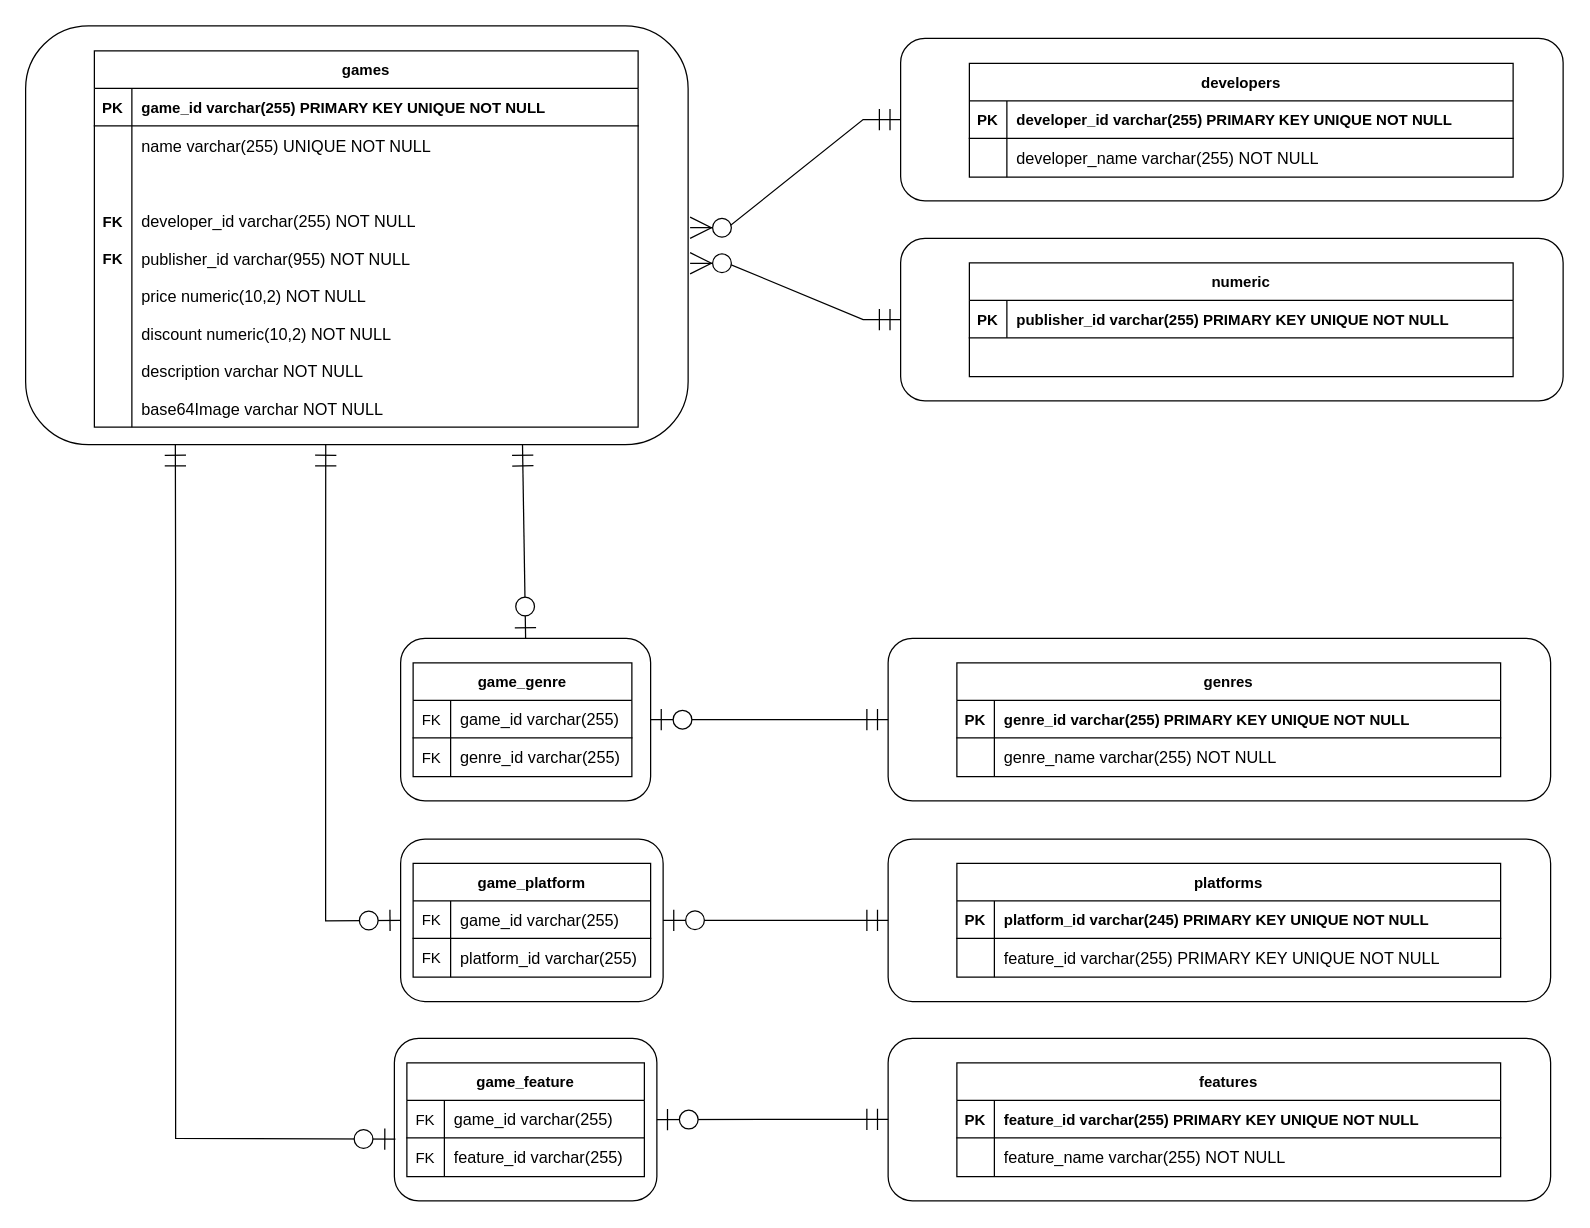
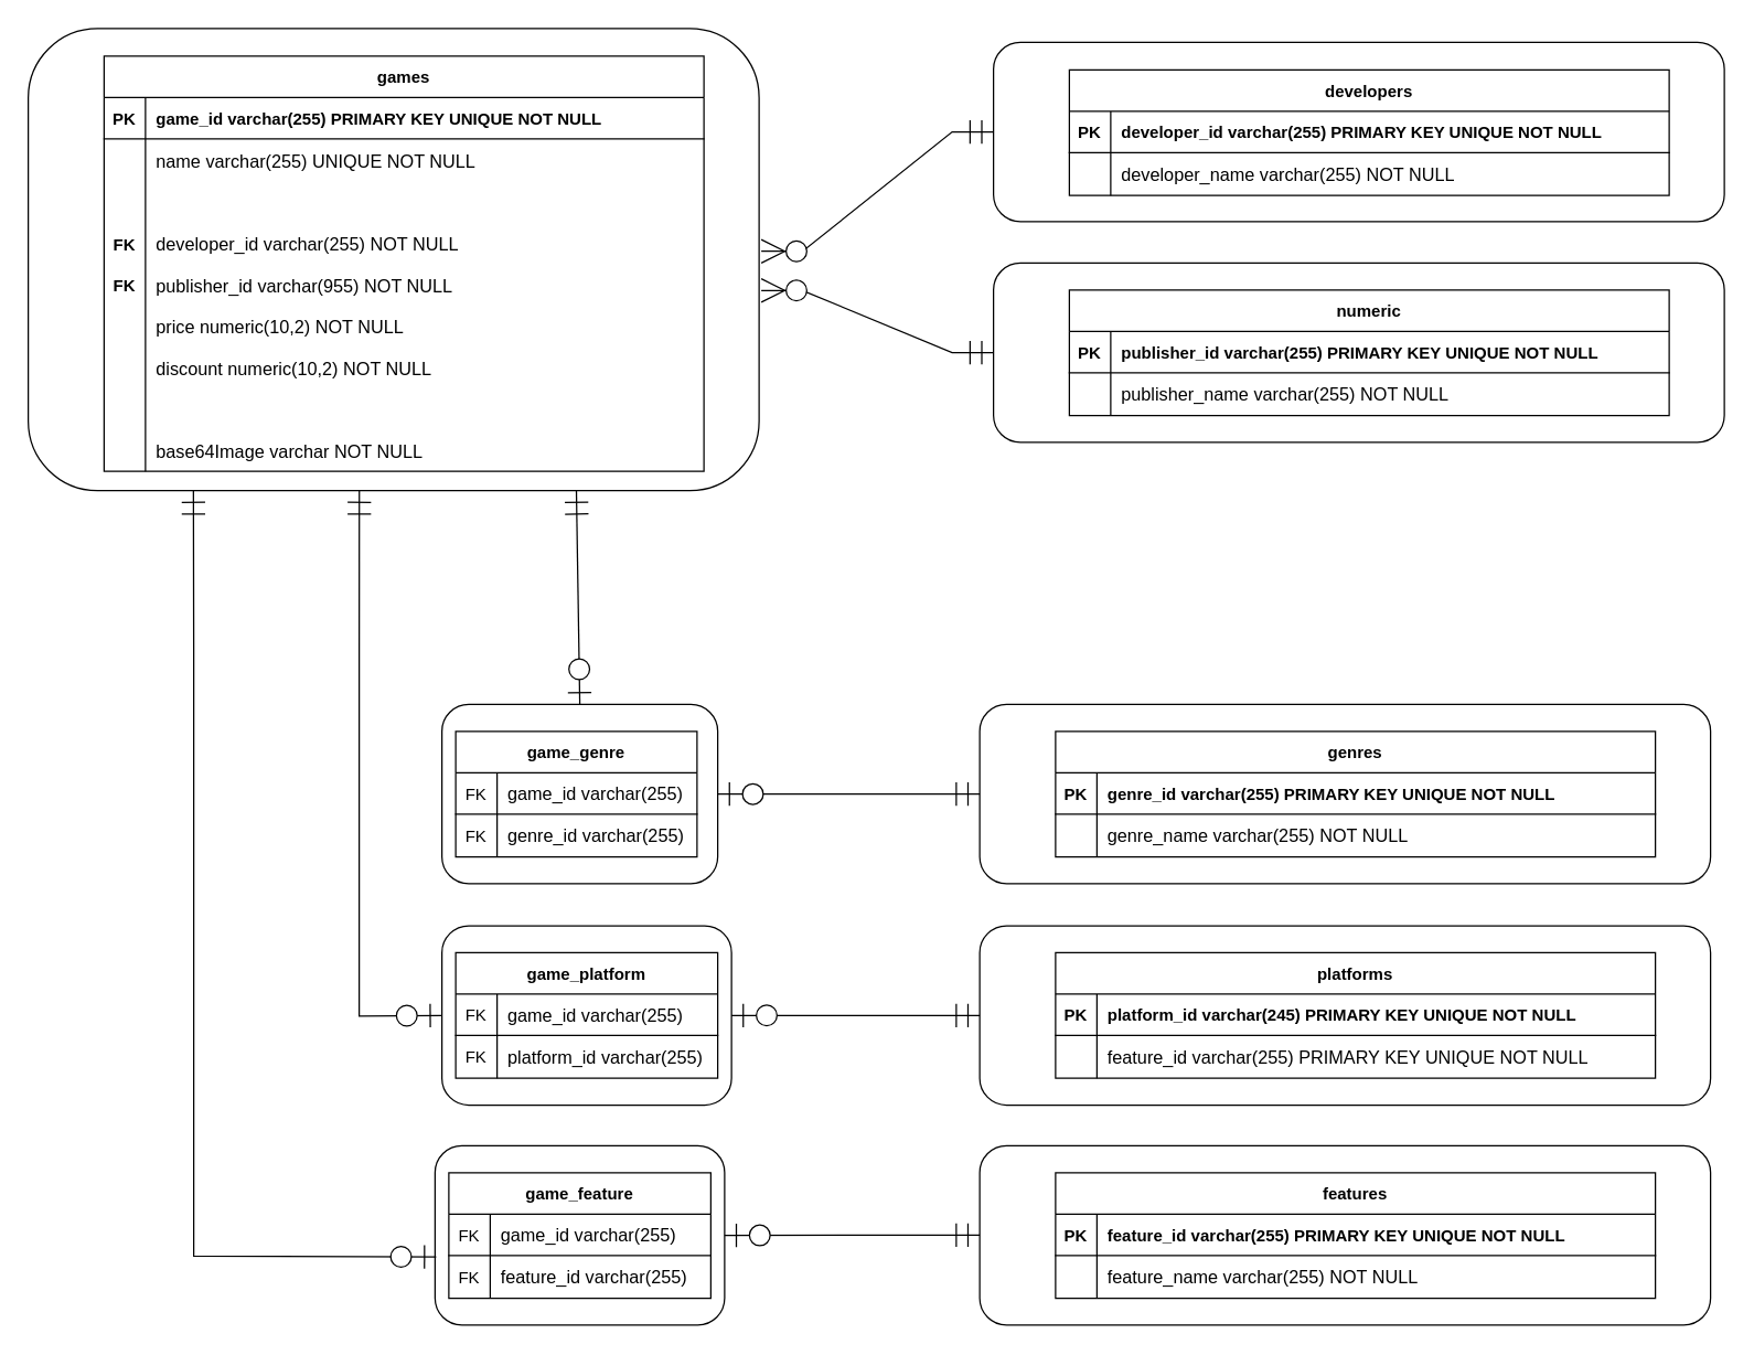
+ <mxCell id="45" value="publisher_name varchar(255) NOT NULL" style="shape=partialRectangle;overflow=hidden;connectable=0;fillColor=none;top=0;left=0;bottom=0;right=0;align=left;spacingLeft=6;fontSize=13;" vertex="1" parent="43"><mxGeometry x="30" width="405" height="31" as="geometry"><mxRectangle width="405" height="31" as="alternateBounds" /></mxGeometry></mxCell>
- <mxCell id="26" value="description varchar NOT NULL" style="shape=partialRectangle;overflow=hidden;connectable=0;fillColor=none;top=0;left=0;bottom=0;right=0;align=left;spacingLeft=6;fontSize=13;" parent="24" vertex="1"><mxGeometry x="30" width="405" height="30" as="geometry"><mxRectangle width="405" height="30" as="alternateBounds" /></mxGeometry></mxCell>
